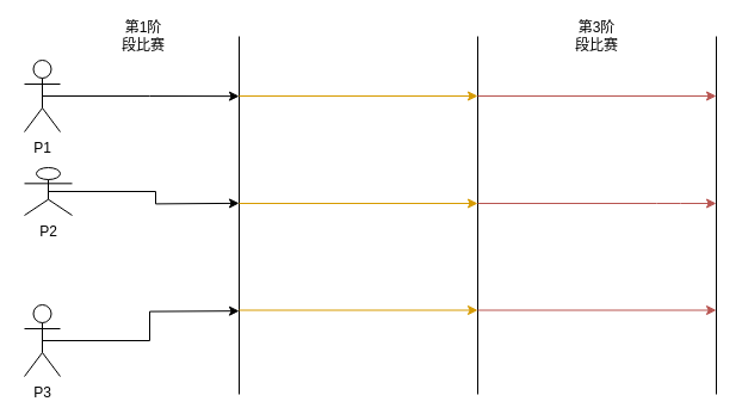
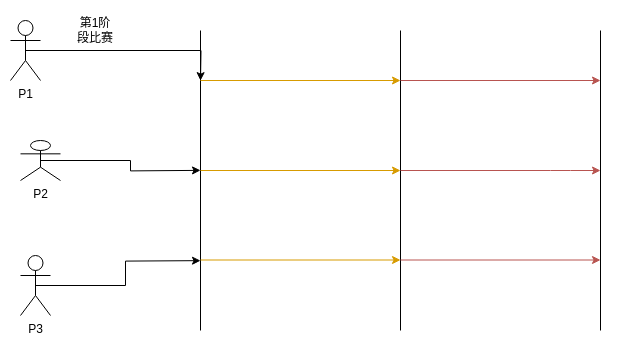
- <mxCell id="17" value="第1阶段比赛" style="text;html=1;strokeColor=none;fillColor=none;align=center;verticalAlign=middle;whiteSpace=wrap;rounded=0;" vertex="1" parent="1"><mxGeometry x="100" y="20" width="40" height="20" as="geometry" /></mxCell>
+ <mxCell id="17" value="第1阶段比赛" style="text;html=1;strokeColor=none;fillColor=none;align=center;verticalAlign=middle;whiteSpace=wrap;rounded=0;" vertex="1" parent="1"><mxGeometry x="75" y="20" width="40" height="20" as="geometry" /></mxCell>
- <mxCell id="18" value="第3阶段比赛" style="text;html=1;strokeColor=none;fillColor=none;align=center;verticalAlign=middle;whiteSpace=wrap;rounded=0;" vertex="1" parent="1"><mxGeometry x="480" y="20" width="40" height="20" as="geometry" /></mxCell>
- <mxCell id="3" value="P1" style="shape=umlActor;verticalLabelPosition=bottom;labelBackgroundColor=#ffffff;verticalAlign=top;html=1;outlineConnect=0;" parent="1" vertex="1"><mxGeometry x="20" y="50" width="30" height="60" as="geometry" /></mxCell>
+ <mxCell id="3" value="P1" style="shape=umlActor;verticalLabelPosition=bottom;labelBackgroundColor=#ffffff;verticalAlign=top;html=1;outlineConnect=0;" parent="1" vertex="1"><mxGeometry x="10" y="20" width="30" height="60" as="geometry" /></mxCell>
